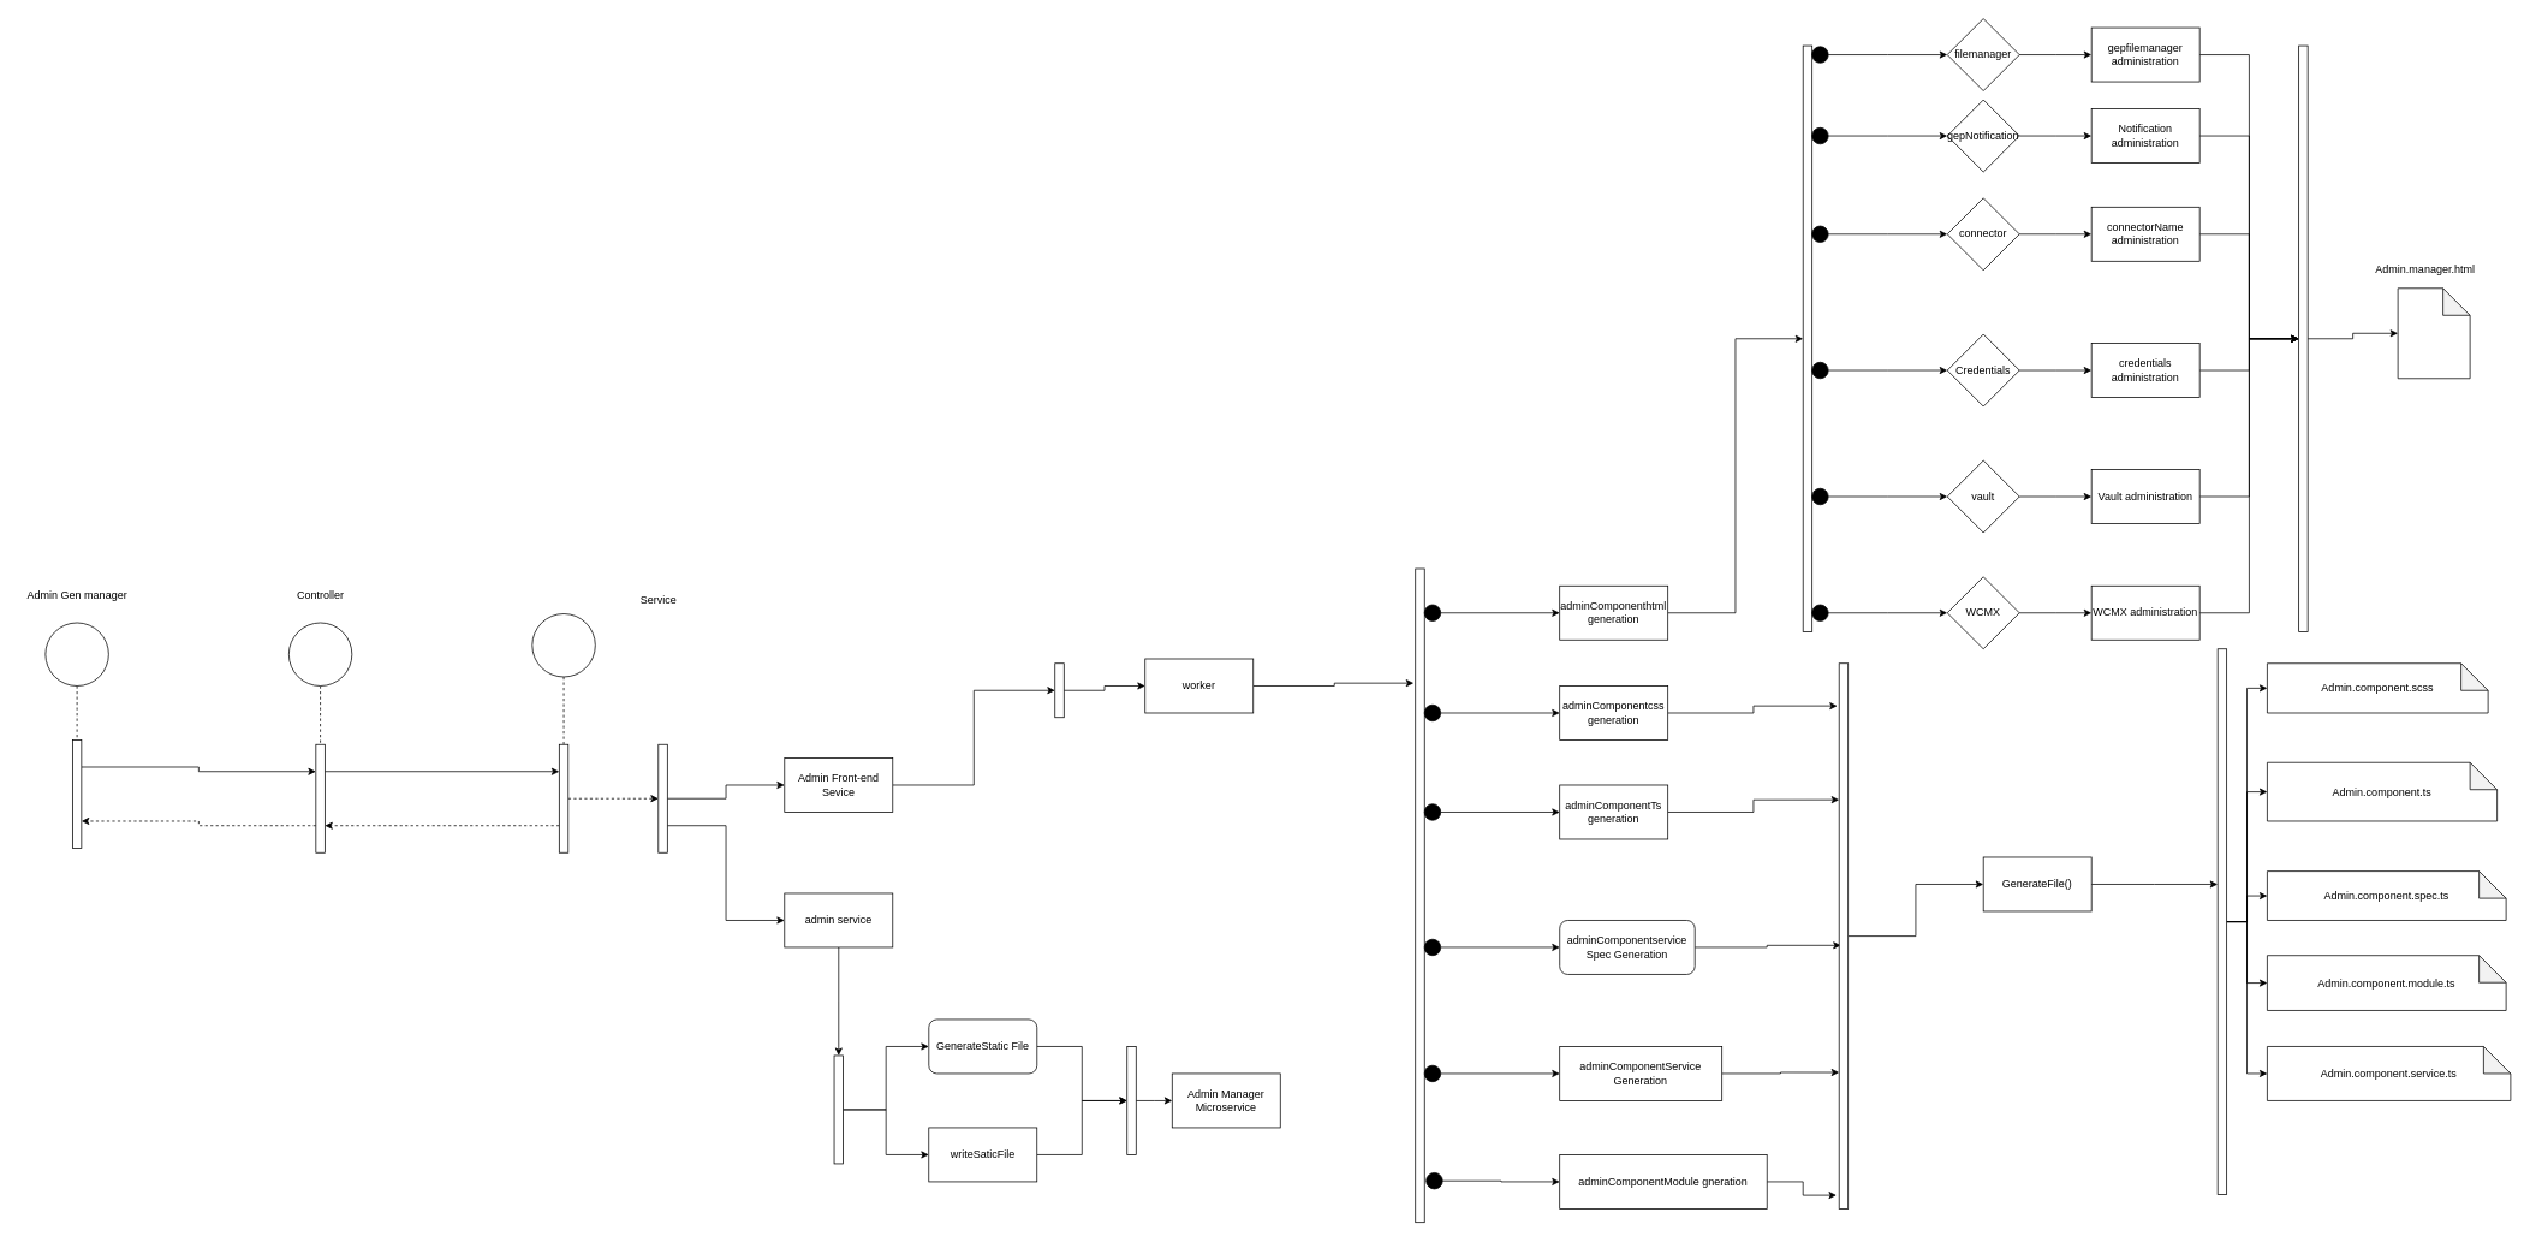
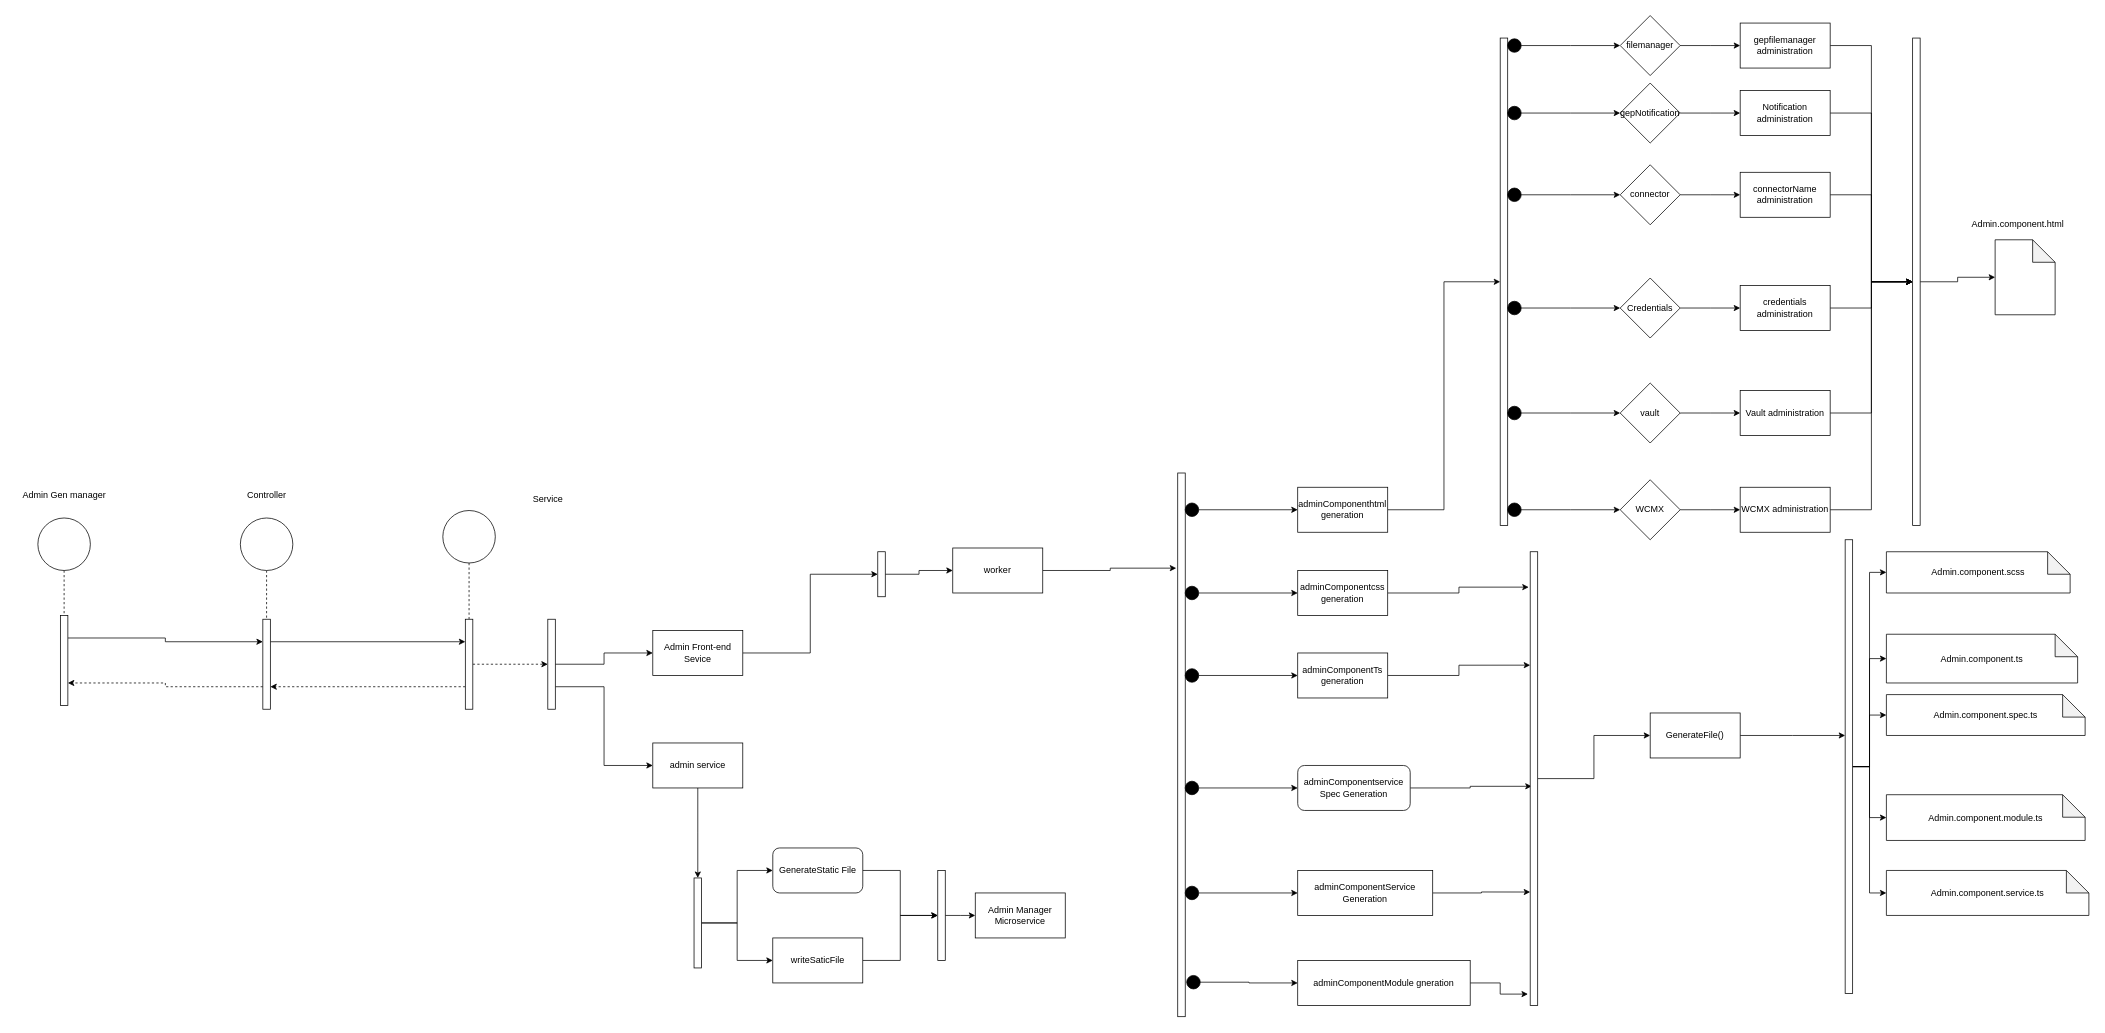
- <mxCell id="95" value="&lt;span&gt;Admin.manager.html&lt;/span&gt;" style="text;html=1;align=center;verticalAlign=middle;resizable=0;points=[];autosize=1;strokeColor=none;fillColor=none;" vertex="1" parent="1"><mxGeometry x="2620" y="289" width="140" height="20" as="geometry" /></mxCell>
+ <mxCell id="95" value="&lt;span&gt;Admin.component.html&lt;/span&gt;" style="text;html=1;align=center;verticalAlign=middle;resizable=0;points=[];autosize=1;strokeColor=none;fillColor=none;" vertex="1" parent="1"><mxGeometry x="2620" y="289" width="140" height="20" as="geometry" /></mxCell>
- <mxCell id="108" value="Admin.component.spec.ts" style="shape=note;whiteSpace=wrap;html=1;backgroundOutline=1;darkOpacity=0.05;fillColor=#FFFFFF;" vertex="1" parent="1"><mxGeometry x="2515" y="965.5" width="265" height="54.5" as="geometry" /></mxCell>
+ <mxCell id="108" value="Admin.component.spec.ts" style="shape=note;whiteSpace=wrap;html=1;backgroundOutline=1;darkOpacity=0.05;fillColor=#FFFFFF;" vertex="1" parent="1"><mxGeometry x="2515" y="925.5" width="265" height="54.5" as="geometry" /></mxCell>
